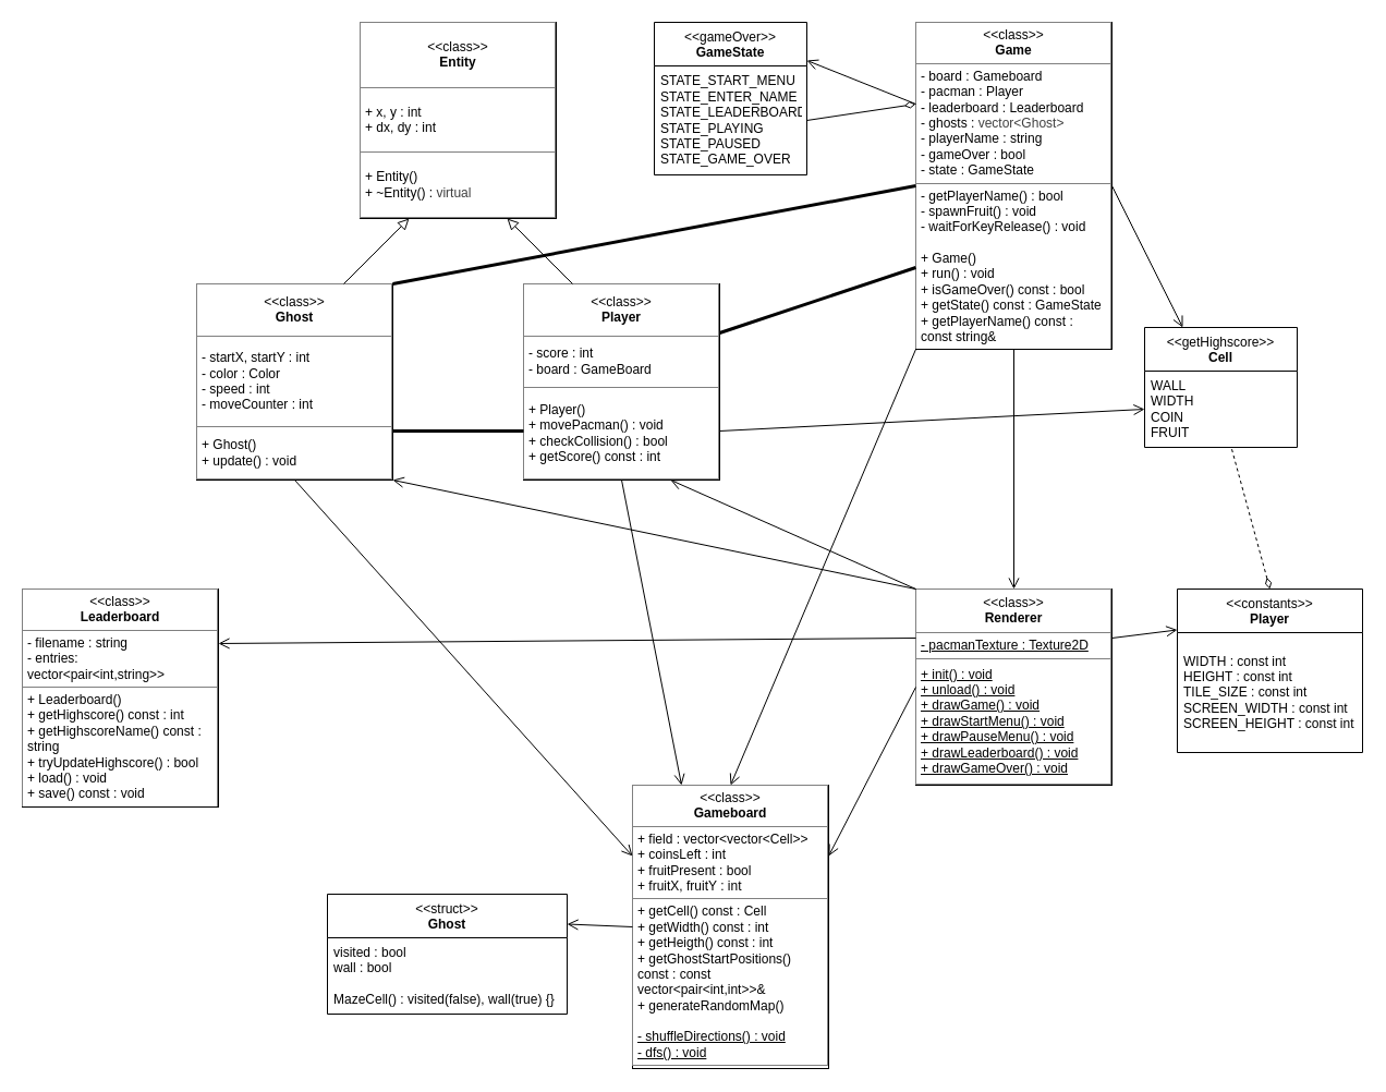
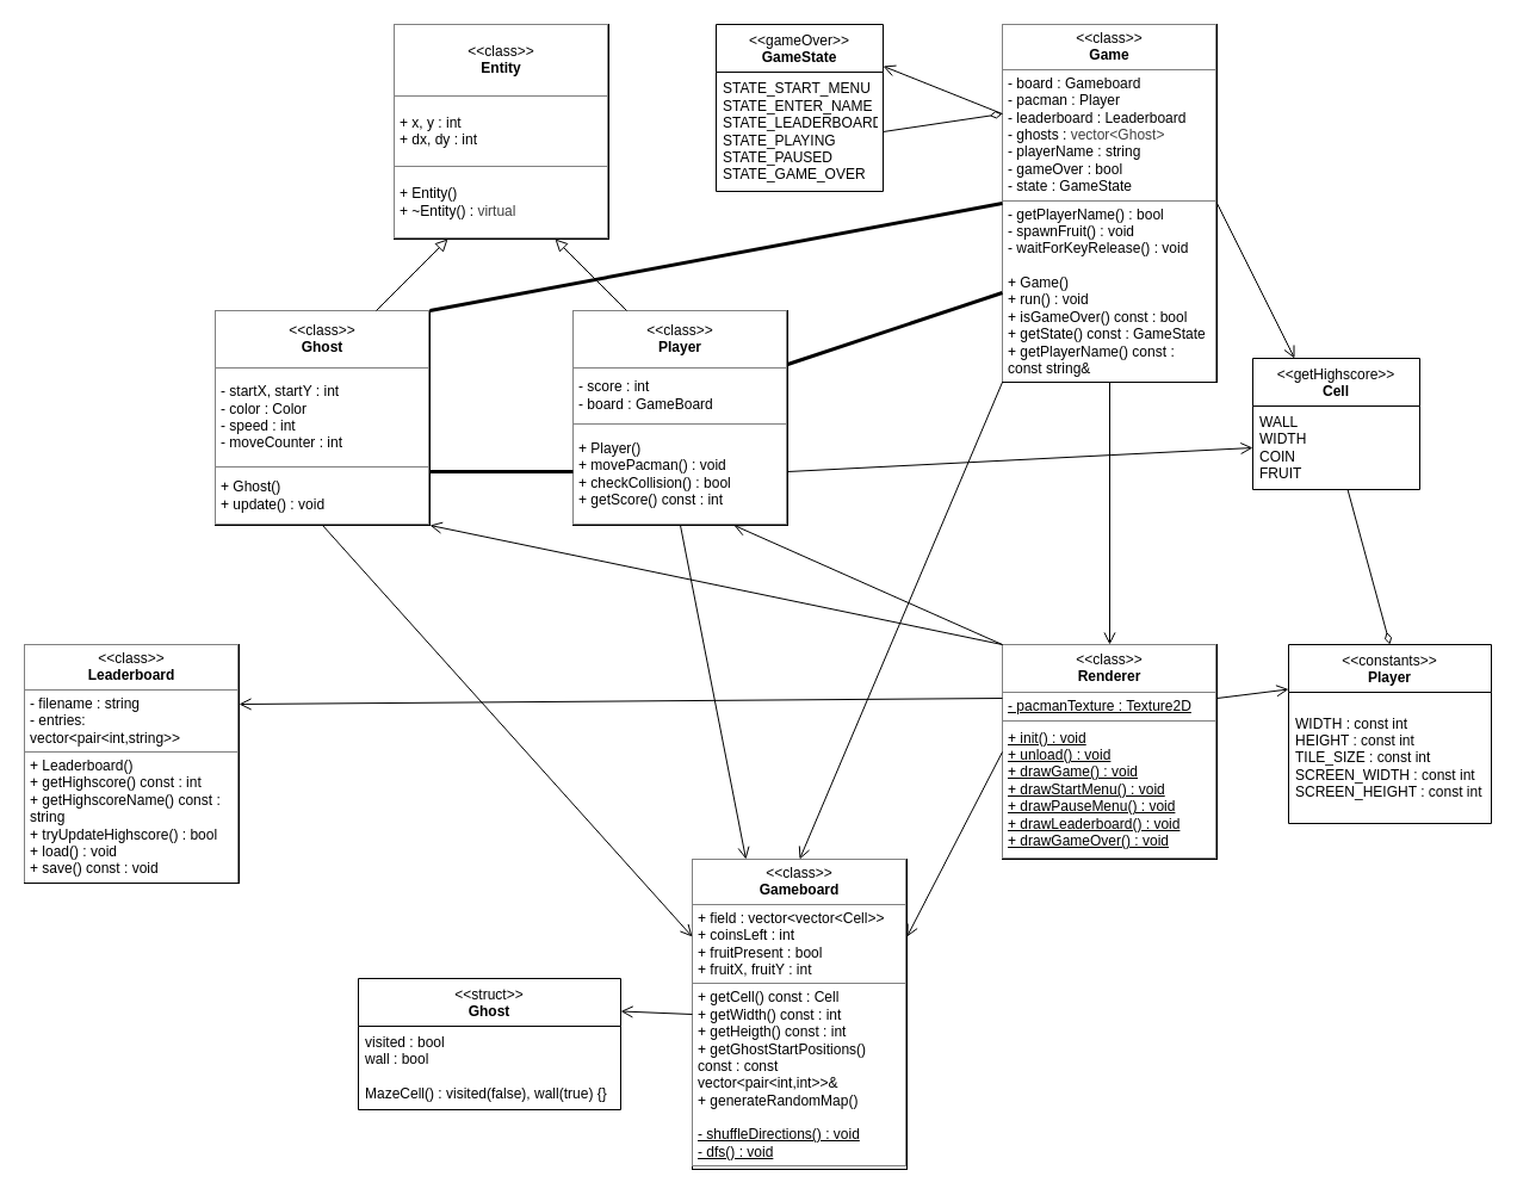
- <mxCell id="38" value="" style="endArrow=none;startArrow=diamondThin;endFill=0;startFill=0;html=1;verticalAlign=bottom;labelBackgroundColor=none;strokeWidth=1;startSize=8;endSize=8;exitX=0.5;exitY=0;exitDx=0;exitDy=0;dashed=1;" edge="1" parent="1" source="15" target="9"><mxGeometry width="160" relative="1" as="geometry"><mxPoint x="860" y="440" as="sourcePoint" /><mxPoint x="1020" y="440" as="targetPoint" /></mxGeometry></mxCell>
+ <mxCell id="38" value="" style="endArrow=none;startArrow=diamondThin;endFill=0;startFill=0;html=1;verticalAlign=bottom;labelBackgroundColor=none;strokeWidth=1;startSize=8;endSize=8;exitX=0.5;exitY=0;exitDx=0;exitDy=0;" edge="1" parent="1" source="15" target="9"><mxGeometry width="160" relative="1" as="geometry"><mxPoint x="860" y="440" as="sourcePoint" /><mxPoint x="1020" y="440" as="targetPoint" /></mxGeometry></mxCell>
